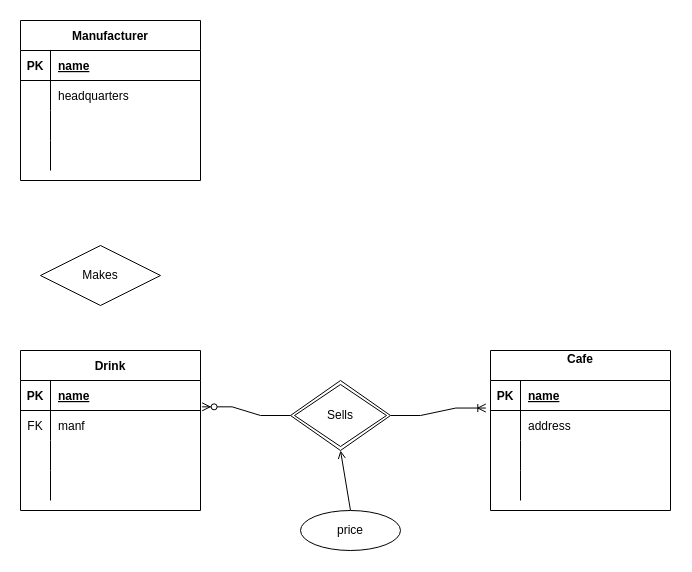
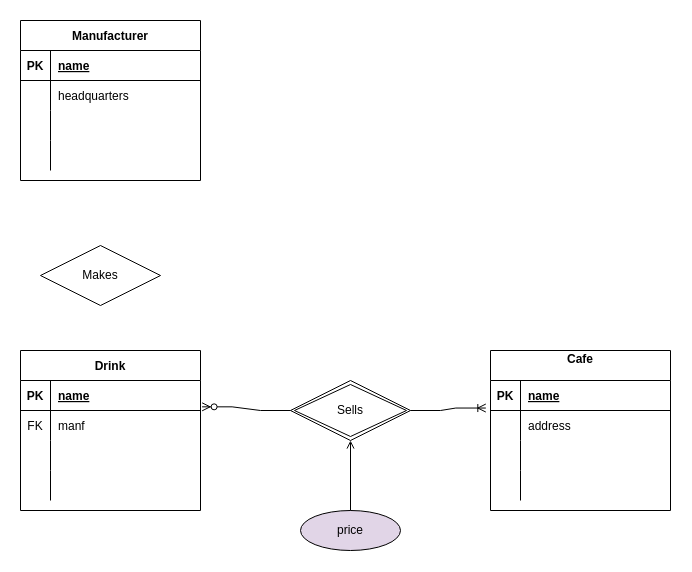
- <mxCell id="45" value="Sells" style="shape=rhombus;double=1;perimeter=rhombusPerimeter;whiteSpace=wrap;html=1;align=center;" vertex="1" parent="1"><mxGeometry x="290" y="380" width="100" height="70" as="geometry" /></mxCell>
+ <mxCell id="45" value="Sells" style="shape=rhombus;double=1;perimeter=rhombusPerimeter;whiteSpace=wrap;html=1;align=center;" vertex="1" parent="1"><mxGeometry x="290" y="380" width="120" height="60" as="geometry" /></mxCell>
- <mxCell id="42" value="price" style="ellipse;whiteSpace=wrap;html=1;align=center;" vertex="1" parent="1"><mxGeometry x="300" y="510" width="100" height="40" as="geometry" /></mxCell>
+ <mxCell id="42" value="price" style="ellipse;whiteSpace=wrap;html=1;align=center;fillColor=#e1d5e7;" vertex="1" parent="1"><mxGeometry x="300" y="510" width="100" height="40" as="geometry" /></mxCell>
